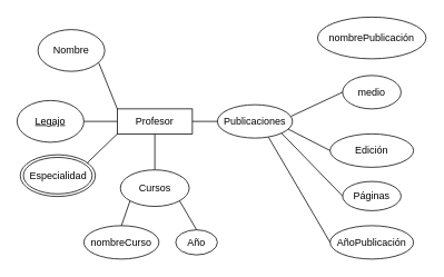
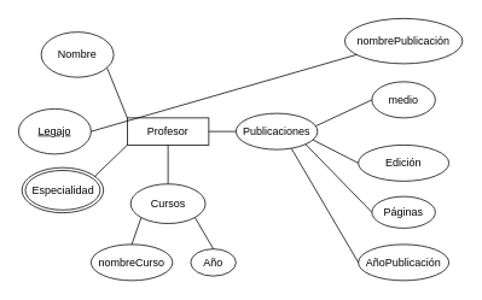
- <mxCell id="14" value="" style="endArrow=none;html=1;rounded=0;entryX=0;entryY=0.5;entryDx=0;entryDy=0;exitX=1;exitY=0.5;exitDx=0;exitDy=0;labelBackgroundColor=none;fontColor=default;" edge="1" parent="1" source="13" target="2"><mxGeometry width="50" height="50" relative="1" as="geometry"><mxPoint x="195" y="180" as="sourcePoint" /><mxPoint x="140" y="225" as="targetPoint" /></mxGeometry></mxCell>
+ <mxCell id="14" value="" style="endArrow=none;html=1;rounded=0;exitX=1;exitY=0.5;exitDx=0;exitDy=0;labelBackgroundColor=none;fontColor=default;" edge="1" parent="1" source="13" target="9"><mxGeometry width="50" height="50" relative="1" as="geometry"><mxPoint x="195" y="180" as="sourcePoint" /><mxPoint x="140" y="225" as="targetPoint" /></mxGeometry></mxCell>
